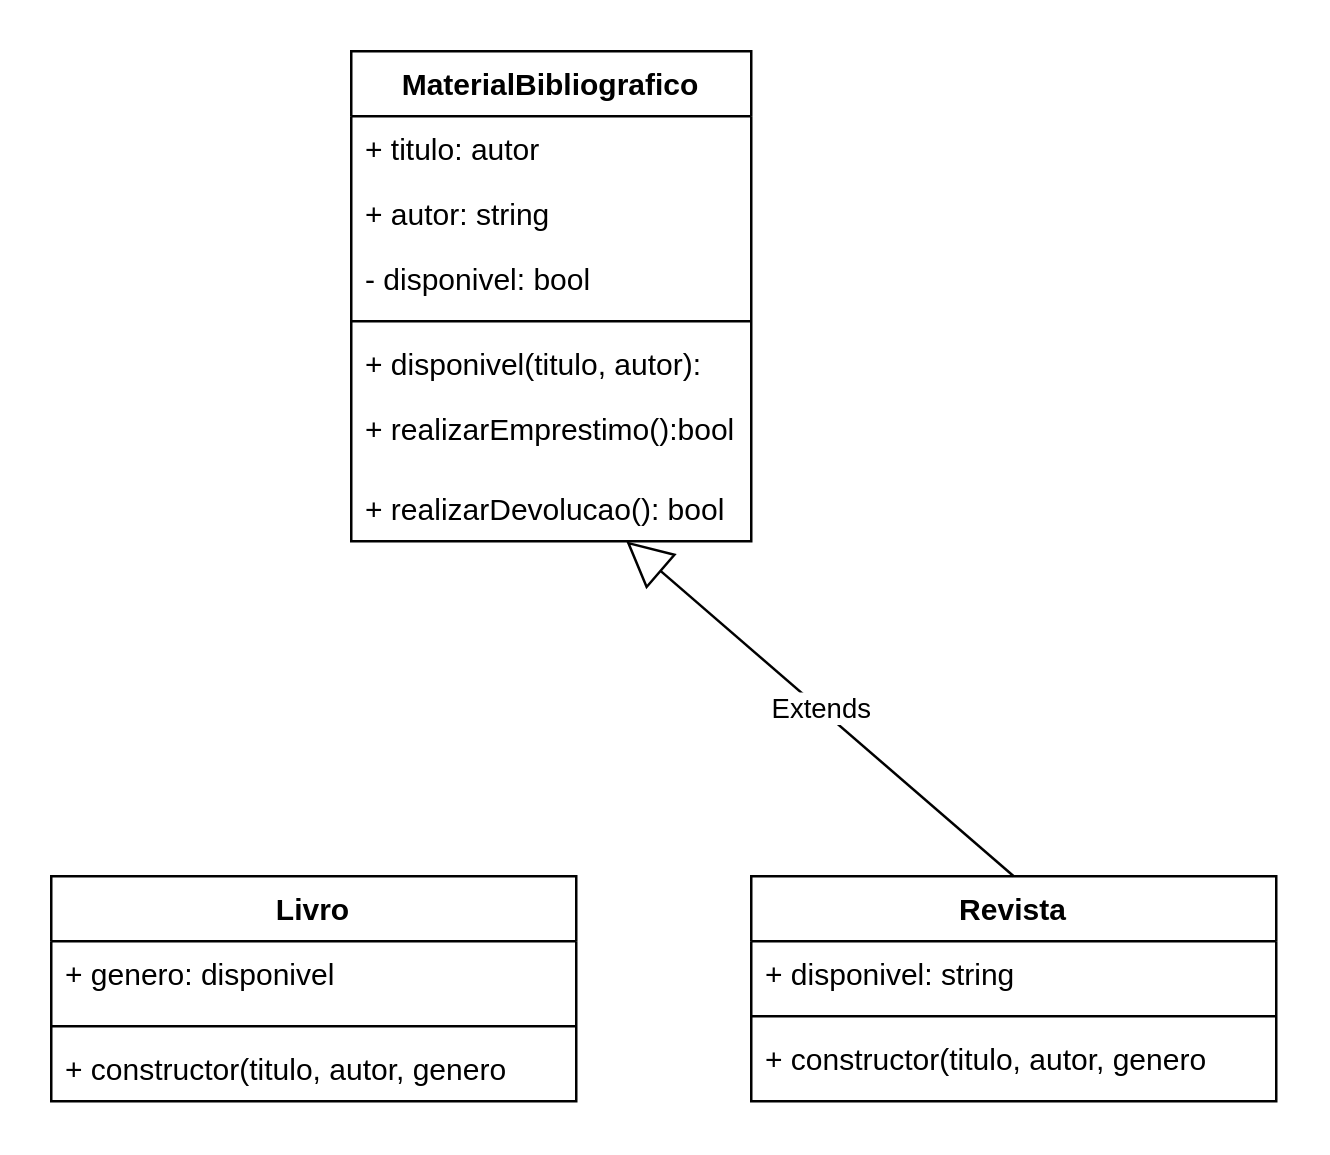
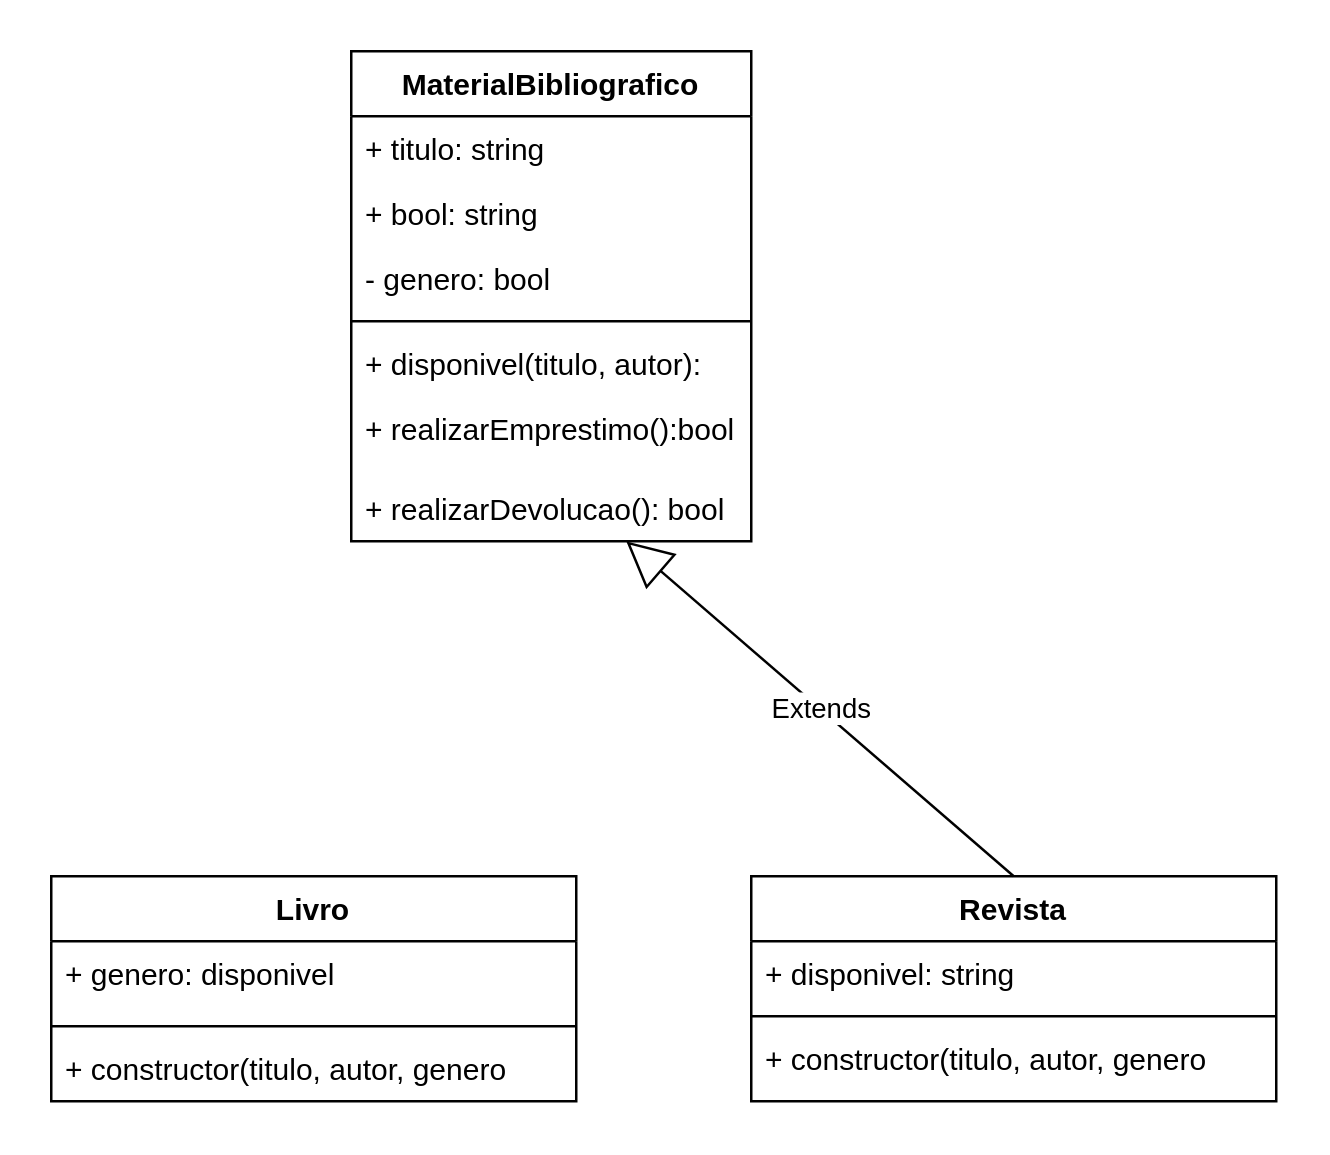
- <mxCell id="3" value="+ titulo: autor" style="text;strokeColor=none;fillColor=none;align=left;verticalAlign=top;spacingLeft=4;spacingRight=4;overflow=hidden;rotatable=0;points=[[0,0.5],[1,0.5]];portConstraint=eastwest;whiteSpace=wrap;html=1;" vertex="1" parent="2"><mxGeometry y="26" width="160" height="26" as="geometry" /></mxCell>
+ <mxCell id="3" value="+ titulo: string" style="text;strokeColor=none;fillColor=none;align=left;verticalAlign=top;spacingLeft=4;spacingRight=4;overflow=hidden;rotatable=0;points=[[0,0.5],[1,0.5]];portConstraint=eastwest;whiteSpace=wrap;html=1;" vertex="1" parent="2"><mxGeometry y="26" width="160" height="26" as="geometry" /></mxCell>
- <mxCell id="4" value="+ autor: string" style="text;strokeColor=none;fillColor=none;align=left;verticalAlign=top;spacingLeft=4;spacingRight=4;overflow=hidden;rotatable=0;points=[[0,0.5],[1,0.5]];portConstraint=eastwest;whiteSpace=wrap;html=1;" vertex="1" parent="2"><mxGeometry y="52" width="160" height="26" as="geometry" /></mxCell>
+ <mxCell id="4" value="+ bool: string" style="text;strokeColor=none;fillColor=none;align=left;verticalAlign=top;spacingLeft=4;spacingRight=4;overflow=hidden;rotatable=0;points=[[0,0.5],[1,0.5]];portConstraint=eastwest;whiteSpace=wrap;html=1;" vertex="1" parent="2"><mxGeometry y="52" width="160" height="26" as="geometry" /></mxCell>
- <mxCell id="5" value="- disponivel: bool&lt;br&gt;&amp;nbsp;" style="text;strokeColor=none;fillColor=none;align=left;verticalAlign=top;spacingLeft=4;spacingRight=4;overflow=hidden;rotatable=0;points=[[0,0.5],[1,0.5]];portConstraint=eastwest;whiteSpace=wrap;html=1;" vertex="1" parent="2"><mxGeometry y="78" width="160" height="26" as="geometry" /></mxCell>
+ <mxCell id="5" value="- genero: bool&lt;br&gt;&amp;nbsp;" style="text;strokeColor=none;fillColor=none;align=left;verticalAlign=top;spacingLeft=4;spacingRight=4;overflow=hidden;rotatable=0;points=[[0,0.5],[1,0.5]];portConstraint=eastwest;whiteSpace=wrap;html=1;" vertex="1" parent="2"><mxGeometry y="78" width="160" height="26" as="geometry" /></mxCell>
